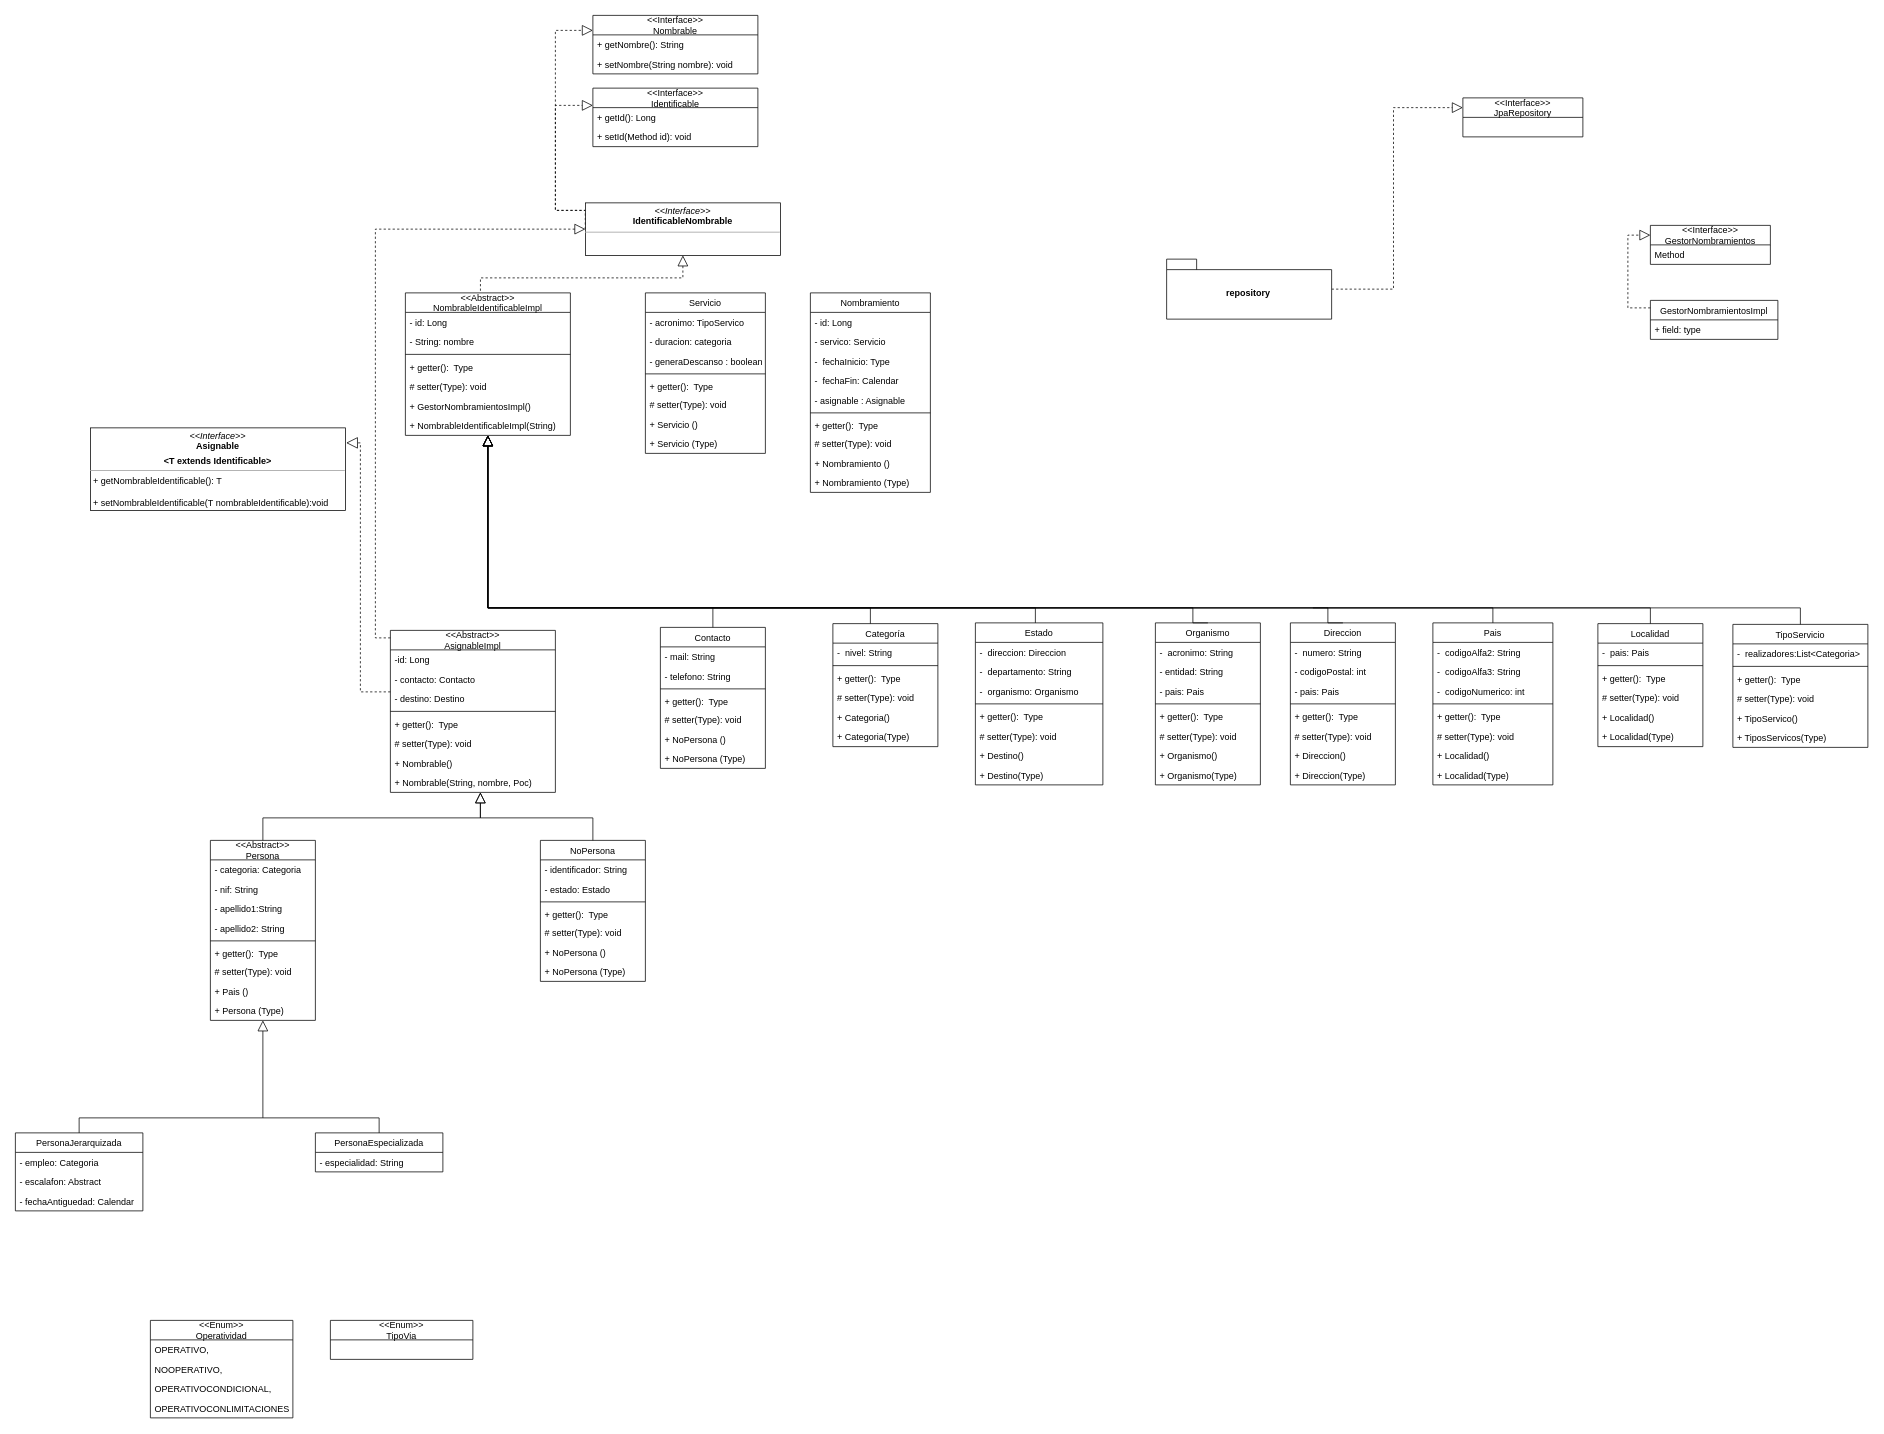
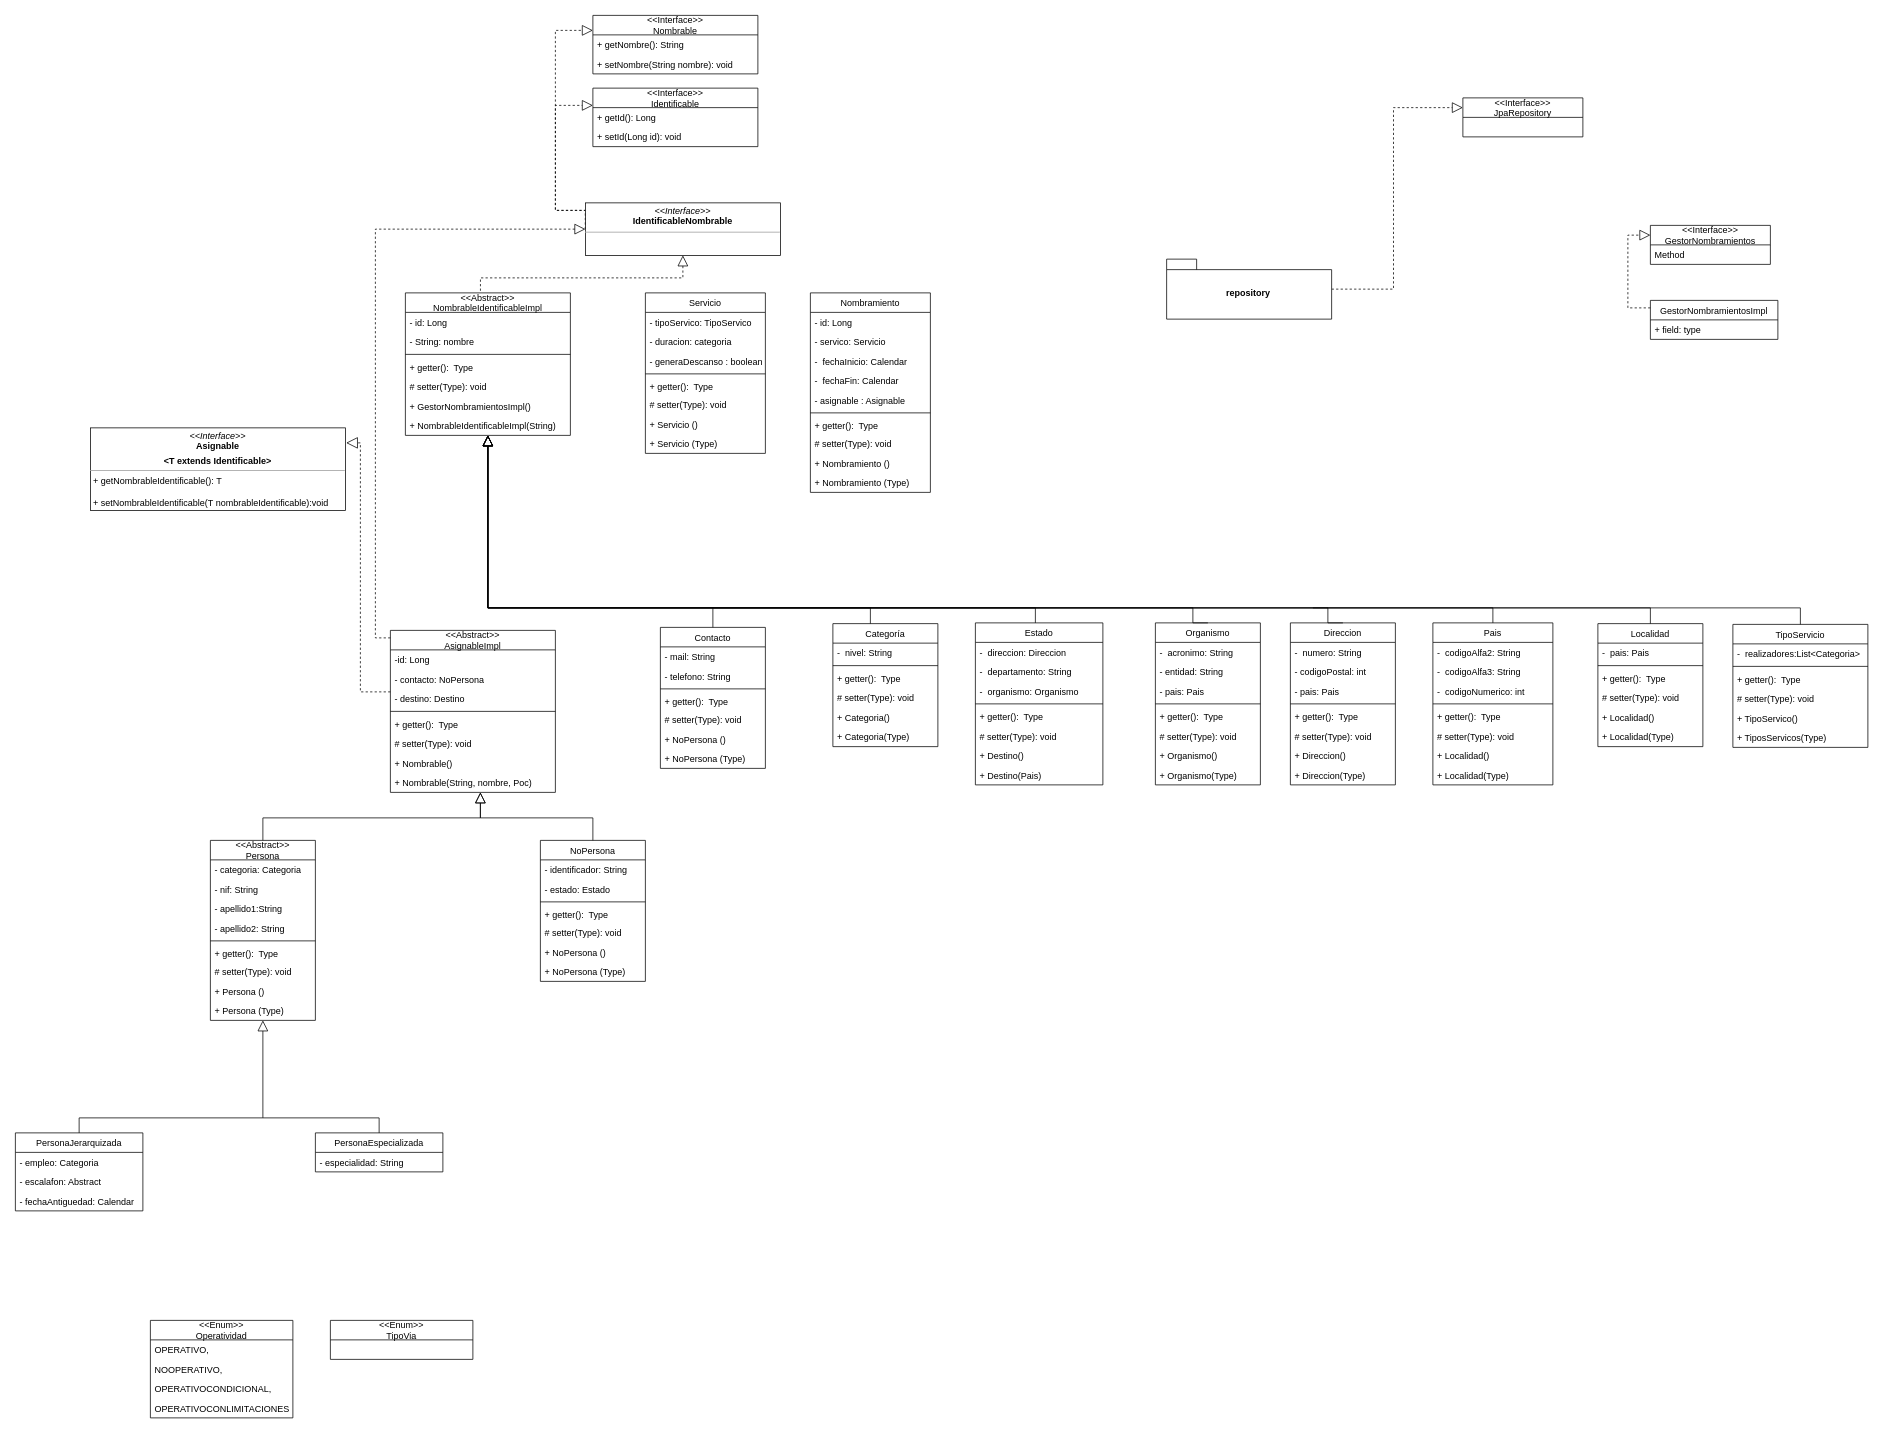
- <mxCell id="139" value="+ setId(Method id): void" style="text;strokeColor=none;fillColor=none;align=left;verticalAlign=top;spacingLeft=4;spacingRight=4;overflow=hidden;rotatable=0;points=[[0,0.5],[1,0.5]];portConstraint=eastwest;" parent="137" vertex="1"><mxGeometry y="52" width="220" height="26" as="geometry" /></mxCell>
+ <mxCell id="139" value="+ setId(Long id): void" style="text;strokeColor=none;fillColor=none;align=left;verticalAlign=top;spacingLeft=4;spacingRight=4;overflow=hidden;rotatable=0;points=[[0,0.5],[1,0.5]];portConstraint=eastwest;" parent="137" vertex="1"><mxGeometry y="52" width="220" height="26" as="geometry" /></mxCell>
- <mxCell id="95" value="- acronimo: TipoServico" style="text;strokeColor=none;fillColor=none;align=left;verticalAlign=top;spacingLeft=4;spacingRight=4;overflow=hidden;rotatable=0;points=[[0,0.5],[1,0.5]];portConstraint=eastwest;" parent="94" vertex="1"><mxGeometry y="26" width="160" height="26" as="geometry" /></mxCell>
+ <mxCell id="95" value="- tipoServico: TipoServico" style="text;strokeColor=none;fillColor=none;align=left;verticalAlign=top;spacingLeft=4;spacingRight=4;overflow=hidden;rotatable=0;points=[[0,0.5],[1,0.5]];portConstraint=eastwest;" parent="94" vertex="1"><mxGeometry y="26" width="160" height="26" as="geometry" /></mxCell>
- <mxCell id="106" value="-  fechaInicio: Type" style="text;strokeColor=none;fillColor=none;align=left;verticalAlign=top;spacingLeft=4;spacingRight=4;overflow=hidden;rotatable=0;points=[[0,0.5],[1,0.5]];portConstraint=eastwest;" parent="103" vertex="1"><mxGeometry y="78" width="160" height="26" as="geometry" /></mxCell>
+ <mxCell id="106" value="-  fechaInicio: Calendar" style="text;strokeColor=none;fillColor=none;align=left;verticalAlign=top;spacingLeft=4;spacingRight=4;overflow=hidden;rotatable=0;points=[[0,0.5],[1,0.5]];portConstraint=eastwest;" parent="103" vertex="1"><mxGeometry y="78" width="160" height="26" as="geometry" /></mxCell>
- <mxCell id="7" value="- contacto: Contacto" style="text;strokeColor=none;fillColor=none;align=left;verticalAlign=top;spacingLeft=4;spacingRight=4;overflow=hidden;rotatable=0;points=[[0,0.5],[1,0.5]];portConstraint=eastwest;" parent="5" vertex="1"><mxGeometry y="52" width="220" height="26" as="geometry" /></mxCell>
+ <mxCell id="7" value="- contacto: NoPersona" style="text;strokeColor=none;fillColor=none;align=left;verticalAlign=top;spacingLeft=4;spacingRight=4;overflow=hidden;rotatable=0;points=[[0,0.5],[1,0.5]];portConstraint=eastwest;" parent="5" vertex="1"><mxGeometry y="52" width="220" height="26" as="geometry" /></mxCell>
- <mxCell id="44" value="+ Destino(Type)" style="text;strokeColor=none;fillColor=none;align=left;verticalAlign=top;spacingLeft=4;spacingRight=4;overflow=hidden;rotatable=0;points=[[0,0.5],[1,0.5]];portConstraint=eastwest;" parent="36" vertex="1"><mxGeometry y="190" width="170" height="26" as="geometry" /></mxCell>
+ <mxCell id="44" value="+ Destino(Pais)" style="text;strokeColor=none;fillColor=none;align=left;verticalAlign=top;spacingLeft=4;spacingRight=4;overflow=hidden;rotatable=0;points=[[0,0.5],[1,0.5]];portConstraint=eastwest;" parent="36" vertex="1"><mxGeometry y="190" width="170" height="26" as="geometry" /></mxCell>
- <mxCell id="54" value="+ Pais ()" style="text;strokeColor=none;fillColor=none;align=left;verticalAlign=top;spacingLeft=4;spacingRight=4;overflow=hidden;rotatable=0;points=[[0,0.5],[1,0.5]];portConstraint=eastwest;" parent="46" vertex="1"><mxGeometry y="188" width="140" height="26" as="geometry" /></mxCell>
+ <mxCell id="54" value="+ Persona ()" style="text;strokeColor=none;fillColor=none;align=left;verticalAlign=top;spacingLeft=4;spacingRight=4;overflow=hidden;rotatable=0;points=[[0,0.5],[1,0.5]];portConstraint=eastwest;" parent="46" vertex="1"><mxGeometry y="188" width="140" height="26" as="geometry" /></mxCell>
